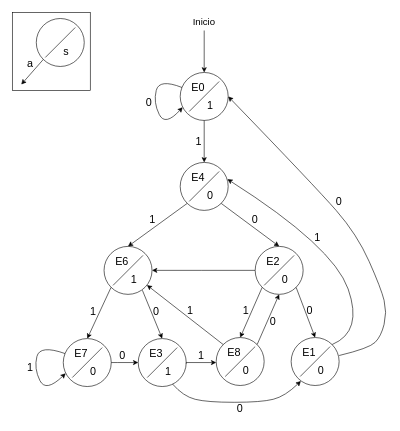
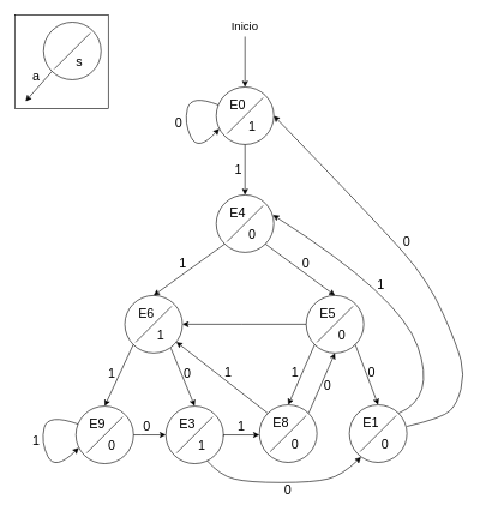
- <mxCell id="26" value="E2" style="text;html=1;align=center;verticalAlign=middle;whiteSpace=wrap;rounded=0;fontSize=18;" vertex="1" parent="1"><mxGeometry x="425" y="420" width="60" height="30" as="geometry" /></mxCell>
+ <mxCell id="26" value="E5" style="text;html=1;align=center;verticalAlign=middle;whiteSpace=wrap;rounded=0;fontSize=18;" vertex="1" parent="1"><mxGeometry x="425" y="420" width="60" height="30" as="geometry" /></mxCell>
- <mxCell id="32" value="E7" style="text;html=1;align=center;verticalAlign=middle;whiteSpace=wrap;rounded=0;fontSize=18;" vertex="1" parent="1"><mxGeometry x="105" y="573.72" width="60" height="30" as="geometry" /></mxCell>
+ <mxCell id="32" value="E9" style="text;html=1;align=center;verticalAlign=middle;whiteSpace=wrap;rounded=0;fontSize=18;" vertex="1" parent="1"><mxGeometry x="105" y="573.72" width="60" height="30" as="geometry" /></mxCell>
